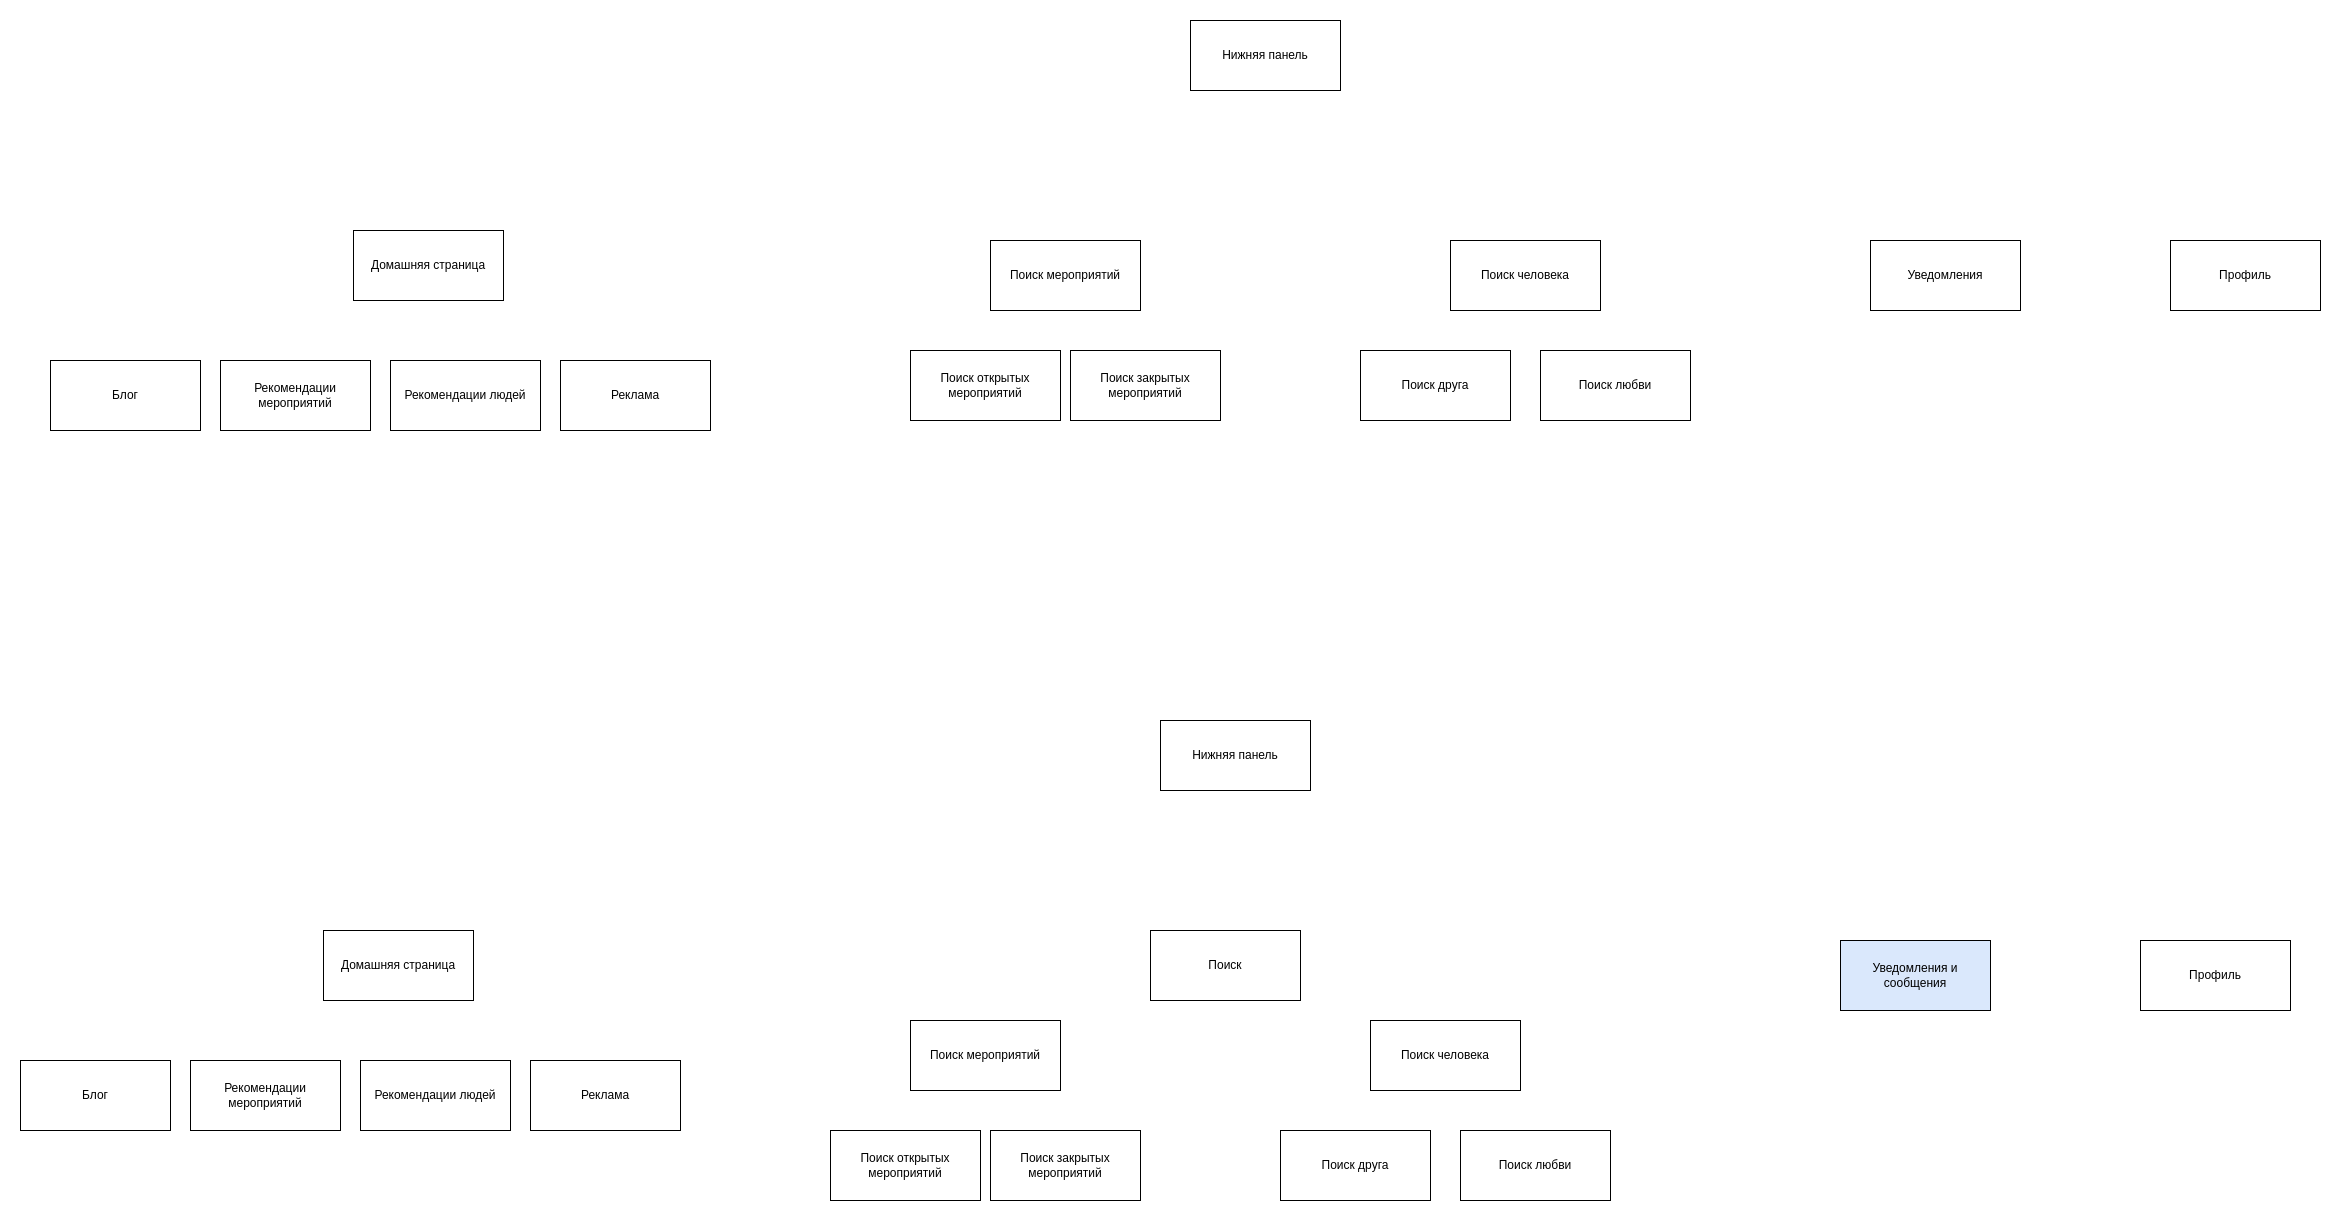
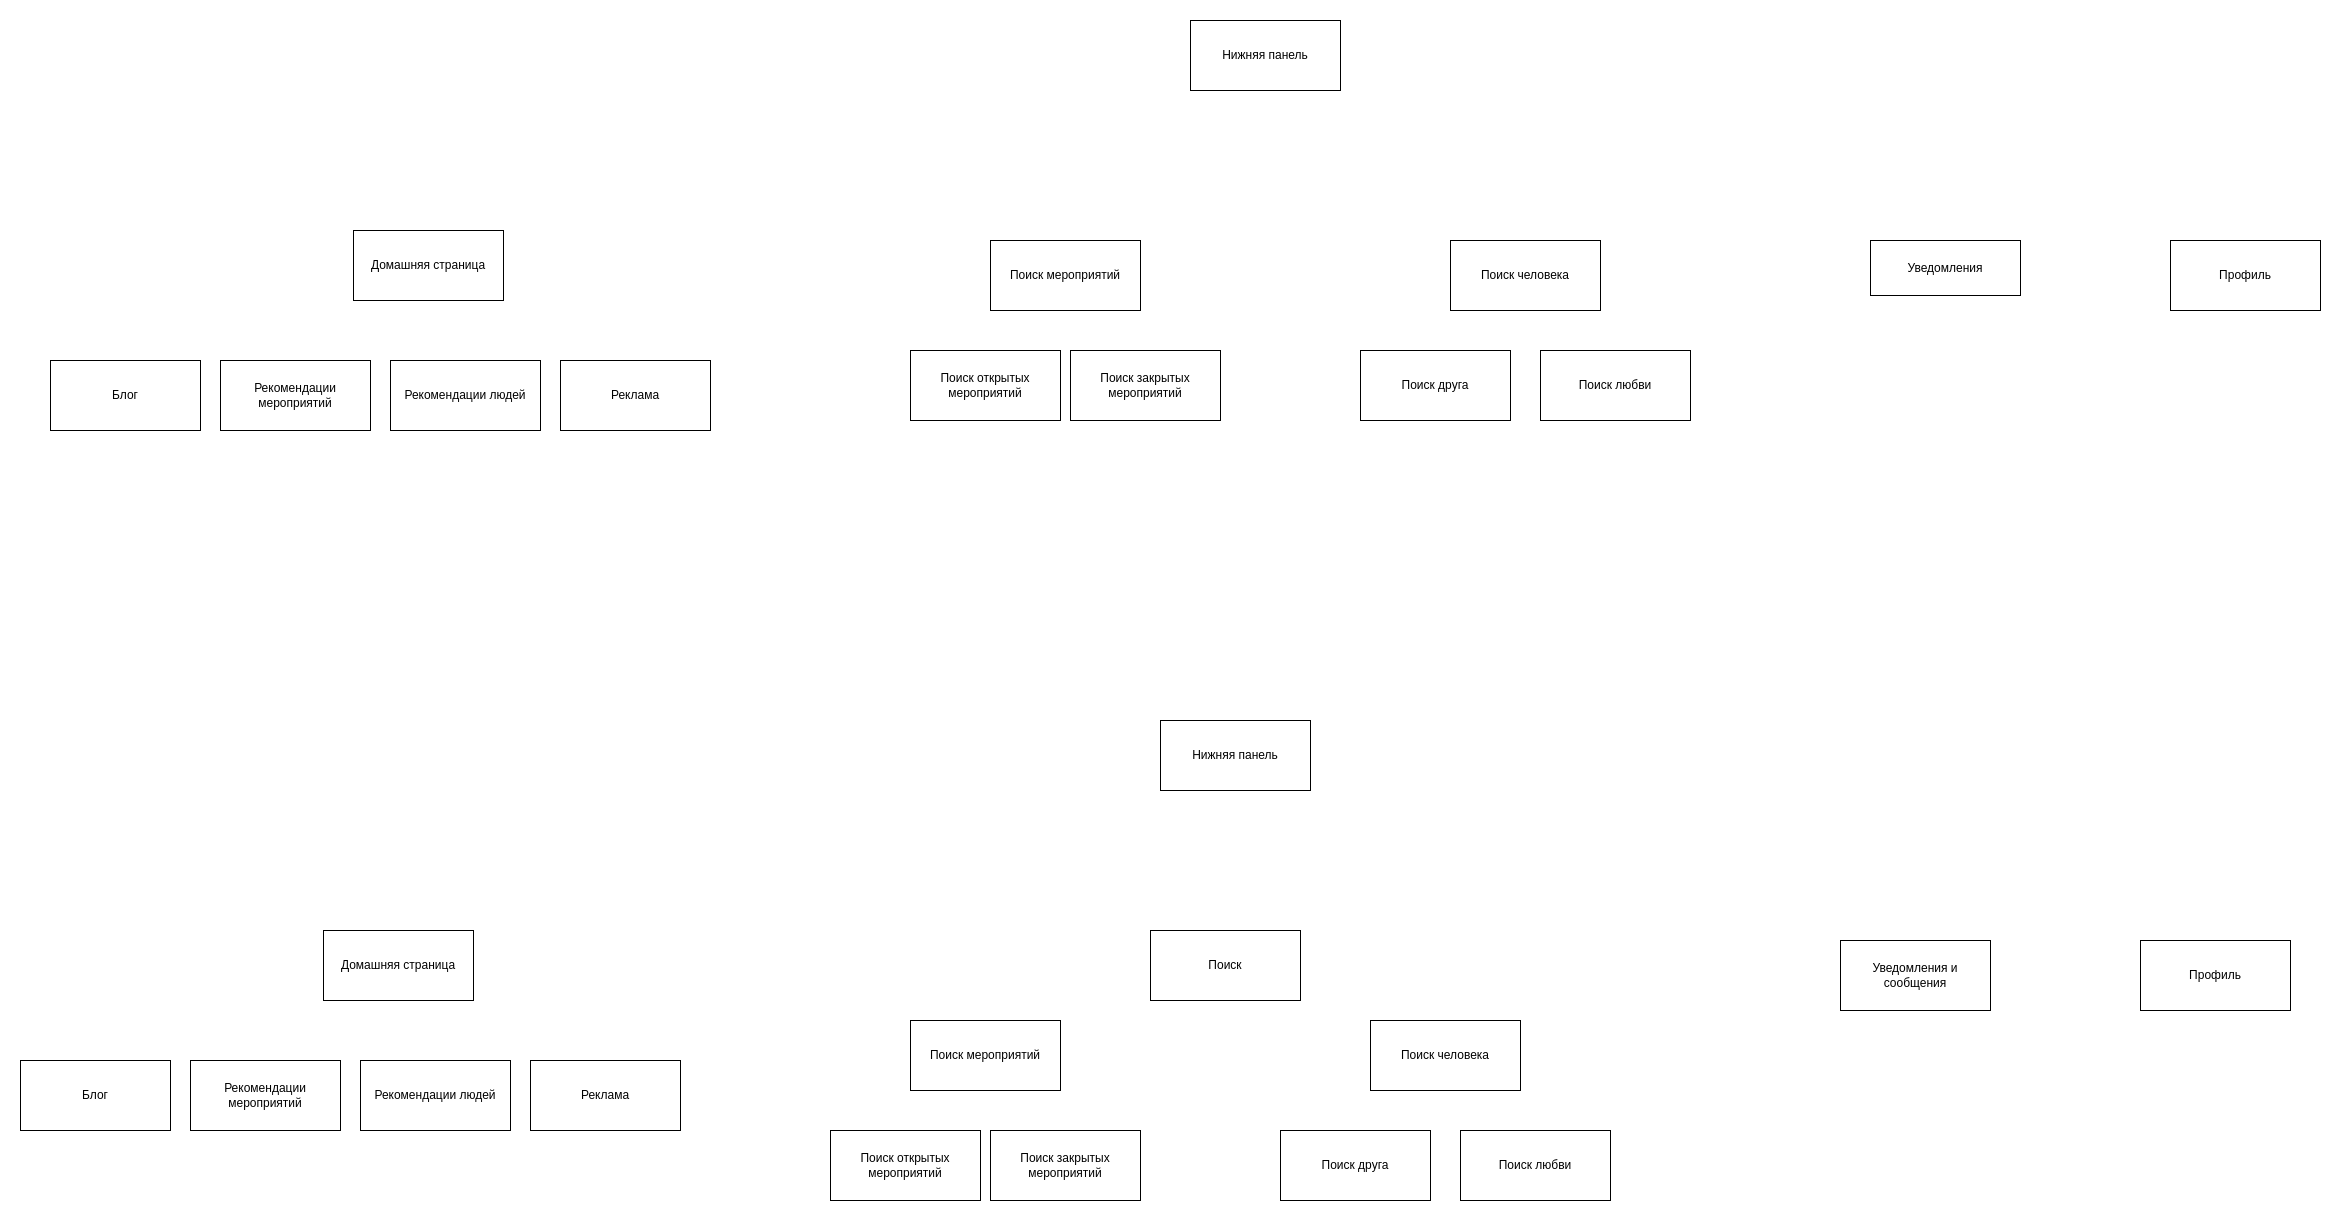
- <mxCell id="14" value="Уведомления" style="rounded=0;whiteSpace=wrap;html=1;" vertex="1" parent="1"><mxGeometry x="1870" y="240" width="150" height="70" as="geometry" /></mxCell>
+ <mxCell id="14" value="Уведомления" style="rounded=0;whiteSpace=wrap;html=1;" vertex="1" parent="1"><mxGeometry x="1870" y="240" width="150" height="55" as="geometry" /></mxCell>
- <mxCell id="28" value="Уведомления и сообщения" style="rounded=0;whiteSpace=wrap;html=1;fillColor=#dae8fc;" vertex="1" parent="1"><mxGeometry x="1840" y="940" width="150" height="70" as="geometry" /></mxCell>
+ <mxCell id="28" value="Уведомления и сообщения" style="rounded=0;whiteSpace=wrap;html=1;" vertex="1" parent="1"><mxGeometry x="1840" y="940" width="150" height="70" as="geometry" /></mxCell>
